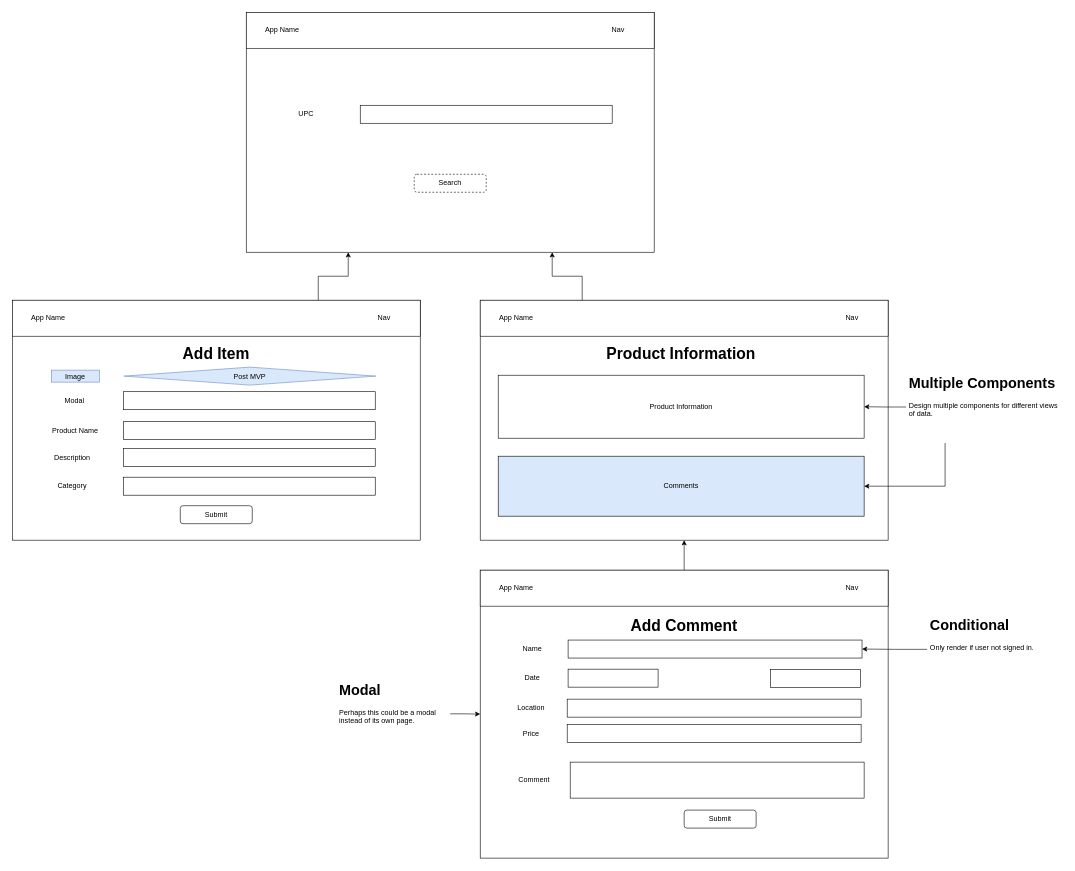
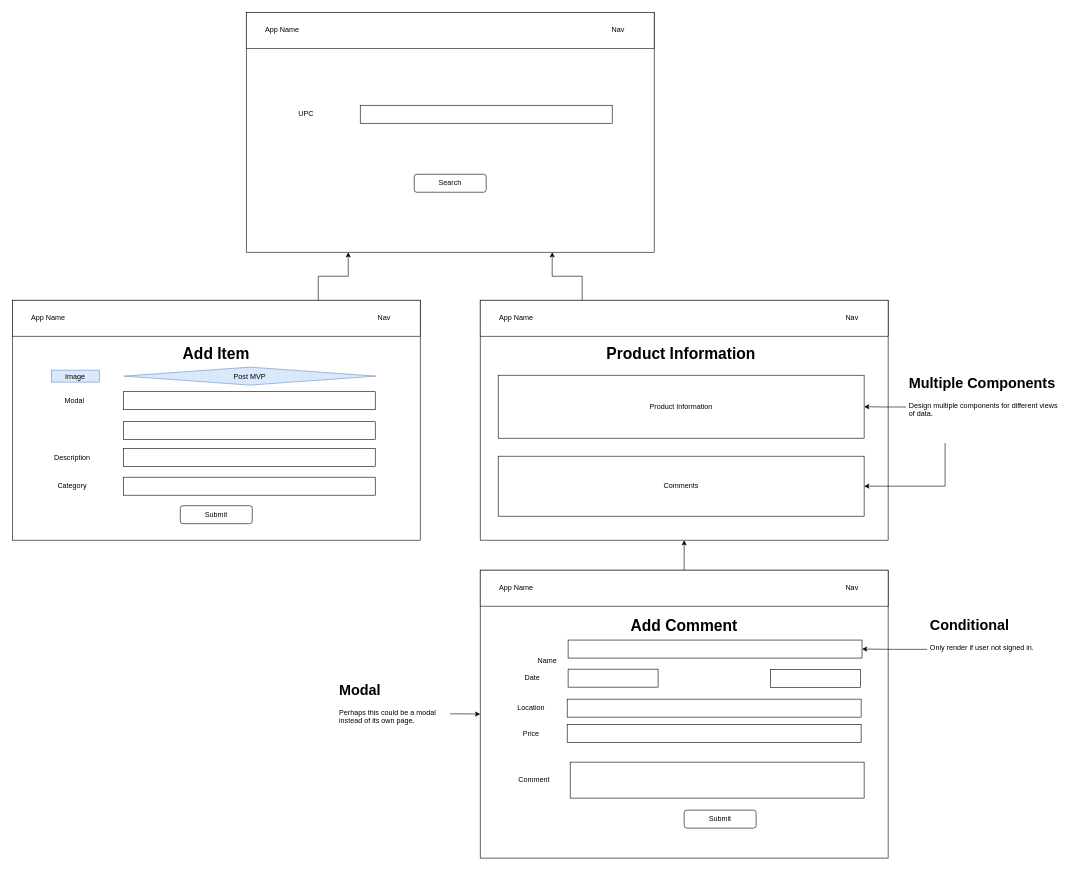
- <mxCell id="8" value="Search" style="rounded=1;whiteSpace=wrap;html=1;dashed=1;" parent="1" vertex="1"><mxGeometry x="690" y="290" width="120" height="30" as="geometry" /></mxCell>
+ <mxCell id="8" value="Search" style="rounded=1;whiteSpace=wrap;html=1;" parent="1" vertex="1"><mxGeometry x="690" y="290" width="120" height="30" as="geometry" /></mxCell>
- <mxCell id="25" value="Product Name" style="text;html=1;strokeColor=none;fillColor=none;align=center;verticalAlign=middle;whiteSpace=wrap;rounded=0;" parent="1" vertex="1"><mxGeometry x="85" y="707.5" width="80" height="20" as="geometry" /></mxCell>
- <mxCell id="20" value="Comments" style="rounded=0;whiteSpace=wrap;html=1;fillColor=#dae8fc;" parent="1" vertex="1"><mxGeometry x="830" y="760" width="610" height="100" as="geometry" /></mxCell>
+ <mxCell id="20" value="Comments" style="rounded=0;whiteSpace=wrap;html=1;" parent="1" vertex="1"><mxGeometry x="830" y="760" width="610" height="100" as="geometry" /></mxCell>
- <mxCell id="36" value="Name" style="text;html=1;strokeColor=none;fillColor=none;align=center;verticalAlign=middle;whiteSpace=wrap;rounded=0;" vertex="1" parent="1"><mxGeometry x="866.5" y="1071.5" width="40" height="20" as="geometry" /></mxCell>
+ <mxCell id="36" value="Name" style="text;html=1;strokeColor=none;fillColor=none;align=center;verticalAlign=middle;whiteSpace=wrap;rounded=0;" vertex="1" parent="1"><mxGeometry x="891.5" y="1091.5" width="40" height="20" as="geometry" /></mxCell>
